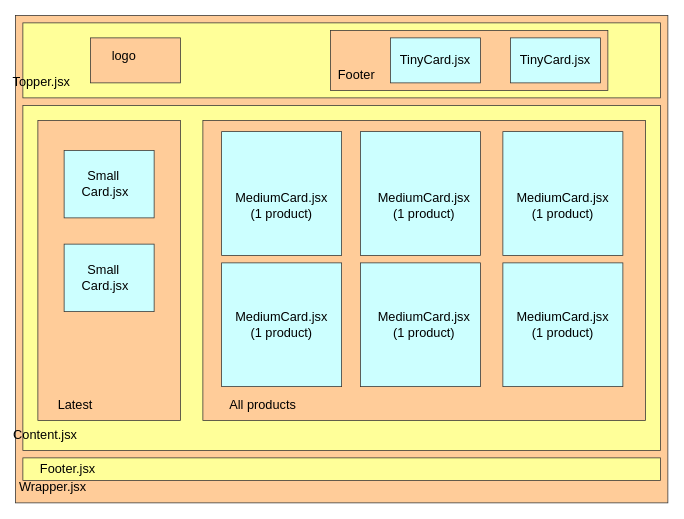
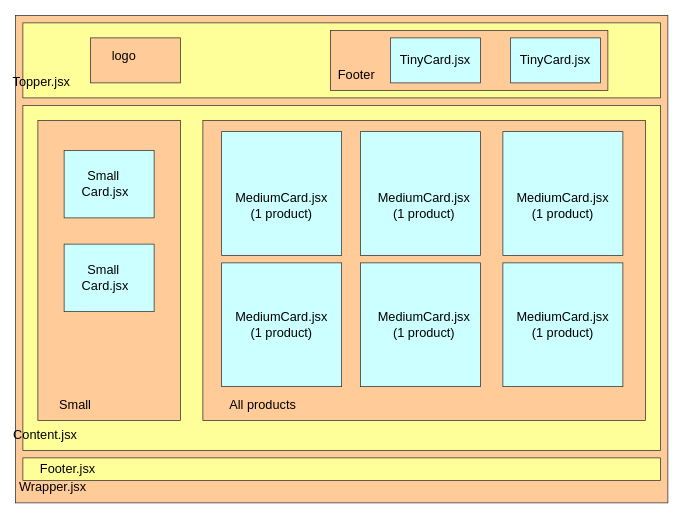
- <mxCell id="22" value="Latest" style="text;html=1;strokeColor=none;fillColor=none;align=center;verticalAlign=middle;whiteSpace=wrap;rounded=0;fontColor=#000000;fontSize=17;" vertex="1" parent="1"><mxGeometry x="80" y="530" width="40" height="20" as="geometry" /></mxCell>
+ <mxCell id="22" value="Small" style="text;html=1;strokeColor=none;fillColor=none;align=center;verticalAlign=middle;whiteSpace=wrap;rounded=0;fontColor=#000000;fontSize=17;" vertex="1" parent="1"><mxGeometry x="80" y="530" width="40" height="20" as="geometry" /></mxCell>
